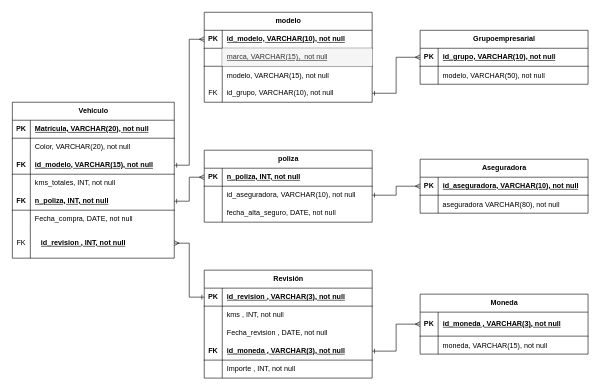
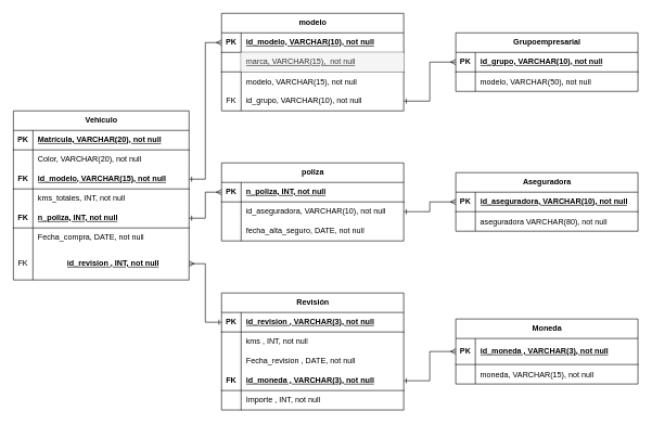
- <mxCell id="79" value="id_revision , INT, not null" style="shape=partialRectangle;connectable=0;fillColor=none;top=0;left=0;bottom=0;right=0;align=left;spacingLeft=6;fontStyle=5;overflow=hidden;whiteSpace=wrap;html=1;" parent="1" vertex="1"><mxGeometry x="60" y="390" width="176" height="30" as="geometry"><mxRectangle width="176" height="30" as="alternateBounds" /></mxGeometry></mxCell>
+ <mxCell id="79" value="id_revision , INT, not null" style="shape=partialRectangle;connectable=0;fillColor=none;top=0;left=0;bottom=0;right=0;align=left;spacingLeft=6;fontStyle=5;overflow=hidden;whiteSpace=wrap;html=1;" parent="1" vertex="1"><mxGeometry x="95" y="390" width="176" height="30" as="geometry"><mxRectangle width="176" height="30" as="alternateBounds" /></mxGeometry></mxCell>
